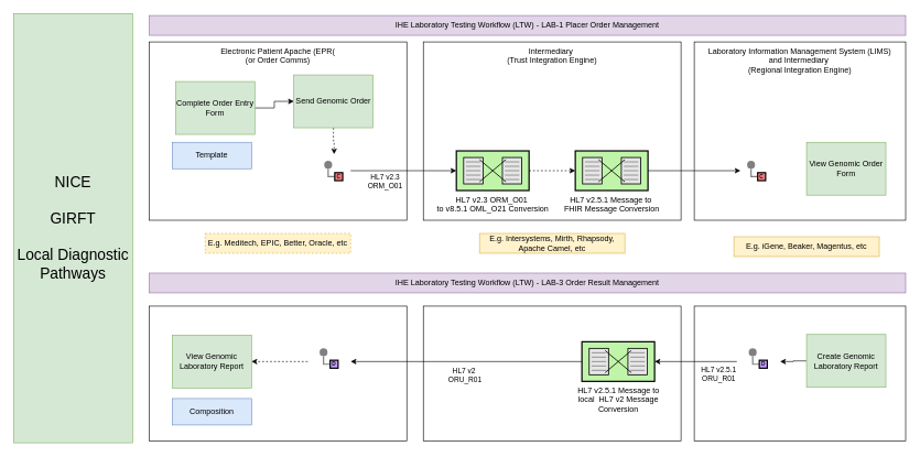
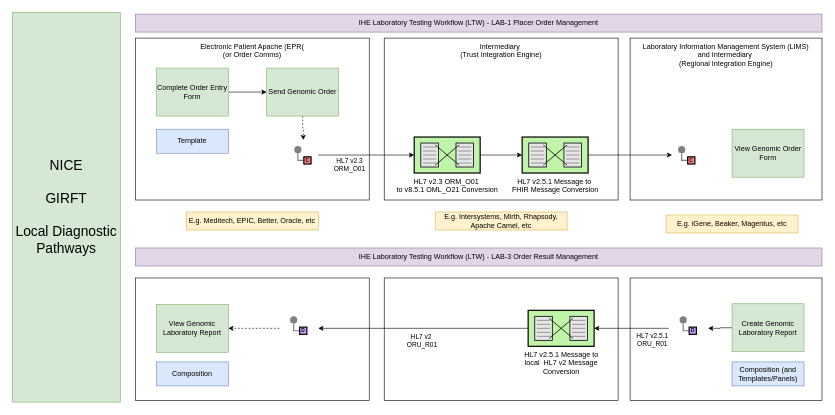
- <mxCell id="21" value="Complete Order Entry Form" style="points=[[0.25,0,0],[0.5,0,0],[0.75,0,0],[1,0.25,0],[1,0.5,0],[1,0.75,0],[0.75,1,0],[0.5,1,0],[0.25,1,0],[0,0.75,0],[0,0.5,0],[0,0.25,0]];shape=mxgraph.bpmn.task2;whiteSpace=wrap;rectStyle=rounded;size=10;html=1;container=1;expand=0;collapsible=0;taskMarker=user;fillColor=#d5e8d4;strokeColor=#82b366;" vertex="1" parent="1"><mxGeometry x="265" y="123" width="120" height="80" as="geometry" /></mxCell>
+ <mxCell id="21" value="Complete Order Entry Form" style="points=[[0.25,0,0],[0.5,0,0],[0.75,0,0],[1,0.25,0],[1,0.5,0],[1,0.75,0],[0.75,1,0],[0.5,1,0],[0.25,1,0],[0,0.75,0],[0,0.5,0],[0,0.25,0]];shape=mxgraph.bpmn.task2;whiteSpace=wrap;rectStyle=rounded;size=10;html=1;container=1;expand=0;collapsible=0;taskMarker=user;fillColor=#d5e8d4;strokeColor=#82b366;" vertex="1" parent="1"><mxGeometry x="260" y="113" width="120" height="80" as="geometry" /></mxCell>
- <mxCell id="24" style="edgeStyle=orthogonalEdgeStyle;rounded=0;orthogonalLoop=1;jettySize=auto;html=1;entryX=0;entryY=0.5;entryDx=0;entryDy=0;entryPerimeter=0;dashed=1;" edge="1" parent="1" source="9" target="11"><mxGeometry relative="1" as="geometry" /></mxCell>
+ <mxCell id="24" style="edgeStyle=orthogonalEdgeStyle;rounded=0;orthogonalLoop=1;jettySize=auto;html=1;entryX=0;entryY=0.5;entryDx=0;entryDy=0;entryPerimeter=0;" edge="1" parent="1" source="9" target="11"><mxGeometry relative="1" as="geometry" /></mxCell>
- <mxCell id="8" value="E.g. Meditech, EPIC, Better, Oracle, etc" style="rounded=0;whiteSpace=wrap;html=1;fillColor=#fff2cc;strokeColor=#d6b656;dashed=1;" vertex="1" parent="1"><mxGeometry x="310" y="353" width="220" height="30" as="geometry" /></mxCell>
+ <mxCell id="8" value="E.g. Meditech, EPIC, Better, Oracle, etc" style="rounded=0;whiteSpace=wrap;html=1;fillColor=#fff2cc;strokeColor=#d6b656;" vertex="1" parent="1"><mxGeometry x="310" y="353" width="220" height="30" as="geometry" /></mxCell>
+ <mxCell id="48" value="Composition (and Templates/Panels)" style="rounded=0;whiteSpace=wrap;html=1;fillColor=#dae8fc;strokeColor=#6c8ebf;" vertex="1" parent="1"><mxGeometry x="1220" y="603" width="120" height="40" as="geometry" /></mxCell>
